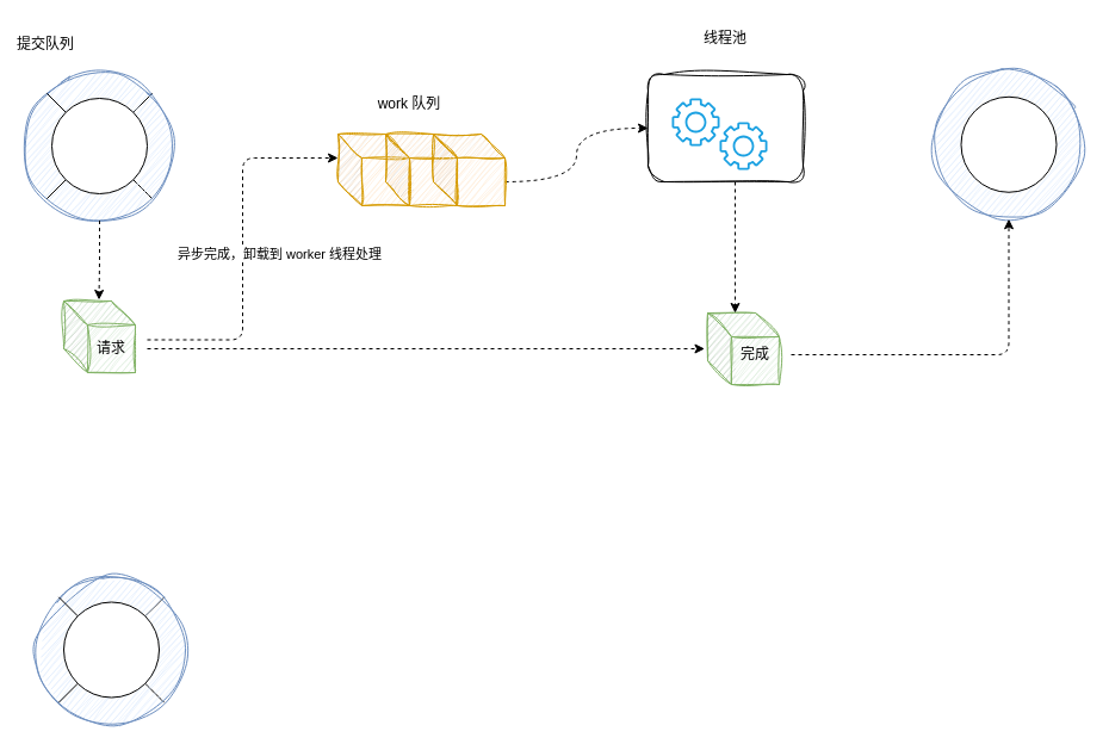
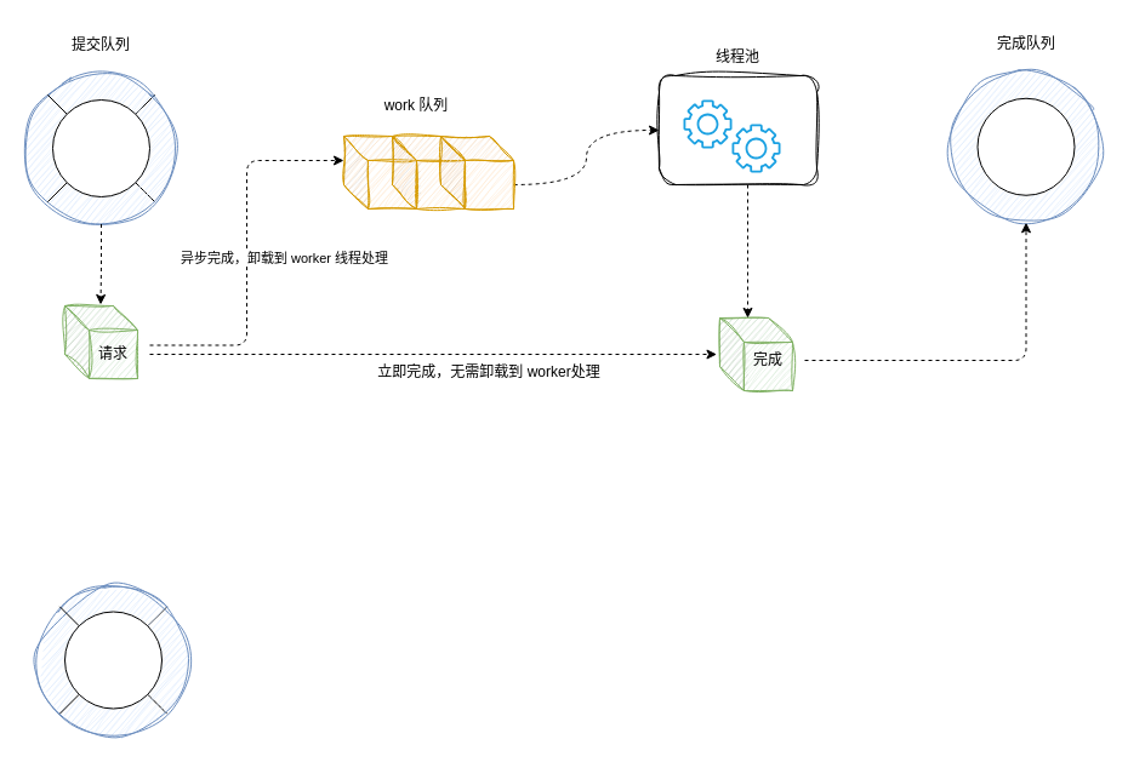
- <mxCell id="12" value="线程池" style="text;strokeColor=none;align=center;fillColor=none;html=1;verticalAlign=middle;whiteSpace=wrap;rounded=0;" parent="1" vertex="1"><mxGeometry x="578" y="17" width="60" height="30" as="geometry" /></mxCell>
+ <mxCell id="12" value="线程池" style="text;strokeColor=none;align=center;fillColor=none;html=1;verticalAlign=middle;whiteSpace=wrap;rounded=0;" parent="1" vertex="1"><mxGeometry x="578" y="32" width="60" height="30" as="geometry" /></mxCell>
+ <mxCell id="21" value="完成队列" style="text;strokeColor=none;align=center;fillColor=none;html=1;verticalAlign=middle;whiteSpace=wrap;rounded=0;" parent="1" vertex="1"><mxGeometry x="815.5" y="20.75" width="60" height="30" as="geometry" /></mxCell>
- <mxCell id="18" value="提交队列" style="text;strokeColor=none;align=center;fillColor=none;html=1;verticalAlign=middle;whiteSpace=wrap;rounded=0;" parent="1" vertex="1"><mxGeometry x="8" y="22" width="60" height="30" as="geometry" /></mxCell>
+ <mxCell id="18" value="提交队列" style="text;strokeColor=none;align=center;fillColor=none;html=1;verticalAlign=middle;whiteSpace=wrap;rounded=0;" parent="1" vertex="1"><mxGeometry x="53" y="22" width="60" height="30" as="geometry" /></mxCell>
+ <mxCell id="31" value="立即完成，无需卸载到 worker处理" style="text;strokeColor=none;align=center;fillColor=none;html=1;verticalAlign=middle;whiteSpace=wrap;rounded=0;" parent="1" vertex="1"><mxGeometry x="303" y="292" width="200" height="30" as="geometry" /></mxCell>
